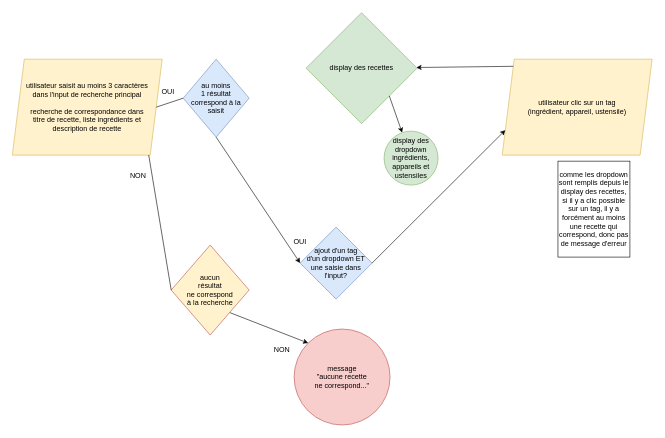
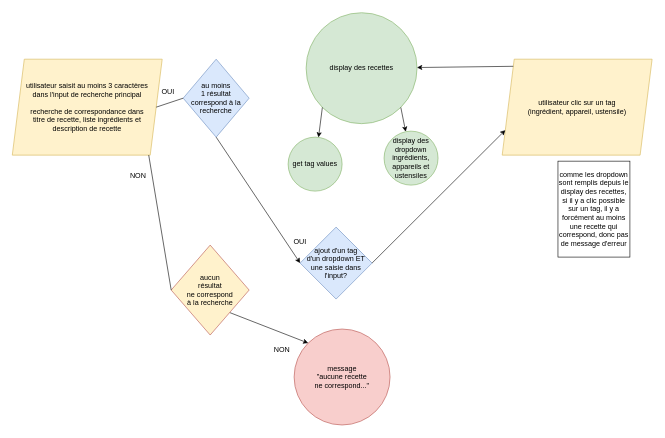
- <mxCell id="2" value="display des recettes" style="rhombus;whiteSpace=wrap;html=1;aspect=fixed;fillColor=#d5e8d4;strokeColor=#82b366;" vertex="1" parent="1"><mxGeometry x="510" y="20.5" width="185" height="185" as="geometry" /></mxCell>
+ <mxCell id="2" value="display des recettes" style="ellipse;whiteSpace=wrap;html=1;aspect=fixed;fillColor=#d5e8d4;strokeColor=#82b366;" vertex="1" parent="1"><mxGeometry x="510" y="20.5" width="185" height="185" as="geometry" /></mxCell>
- <mxCell id="20" value="au moins &lt;br&gt;1 résultat correspond à la saisit" style="rhombus;whiteSpace=wrap;html=1;fillColor=#dae8fc;strokeColor=#6c8ebf;" vertex="1" parent="1"><mxGeometry x="305" y="98" width="110" height="130" as="geometry" /></mxCell>
+ <mxCell id="20" value="au moins &lt;br&gt;1 résultat correspond à la recherche" style="rhombus;whiteSpace=wrap;html=1;fillColor=#dae8fc;strokeColor=#6c8ebf;" vertex="1" parent="1"><mxGeometry x="305" y="98" width="110" height="130" as="geometry" /></mxCell>
+ <mxCell id="5" value="" style="endArrow=classic;html=1;rounded=0;exitX=0;exitY=1;exitDx=0;exitDy=0;" edge="1" parent="1" source="2" target="4"><mxGeometry width="50" height="50" relative="1" as="geometry"><mxPoint x="860" y="698" as="sourcePoint" /><mxPoint x="680" y="648" as="targetPoint" /></mxGeometry></mxCell>
+ <mxCell id="4" value="get tag values" style="ellipse;whiteSpace=wrap;html=1;aspect=fixed;fillColor=#d5e8d4;strokeColor=#82b366;direction=south;" vertex="1" parent="1"><mxGeometry x="480" y="228" width="90" height="90" as="geometry" /></mxCell>
